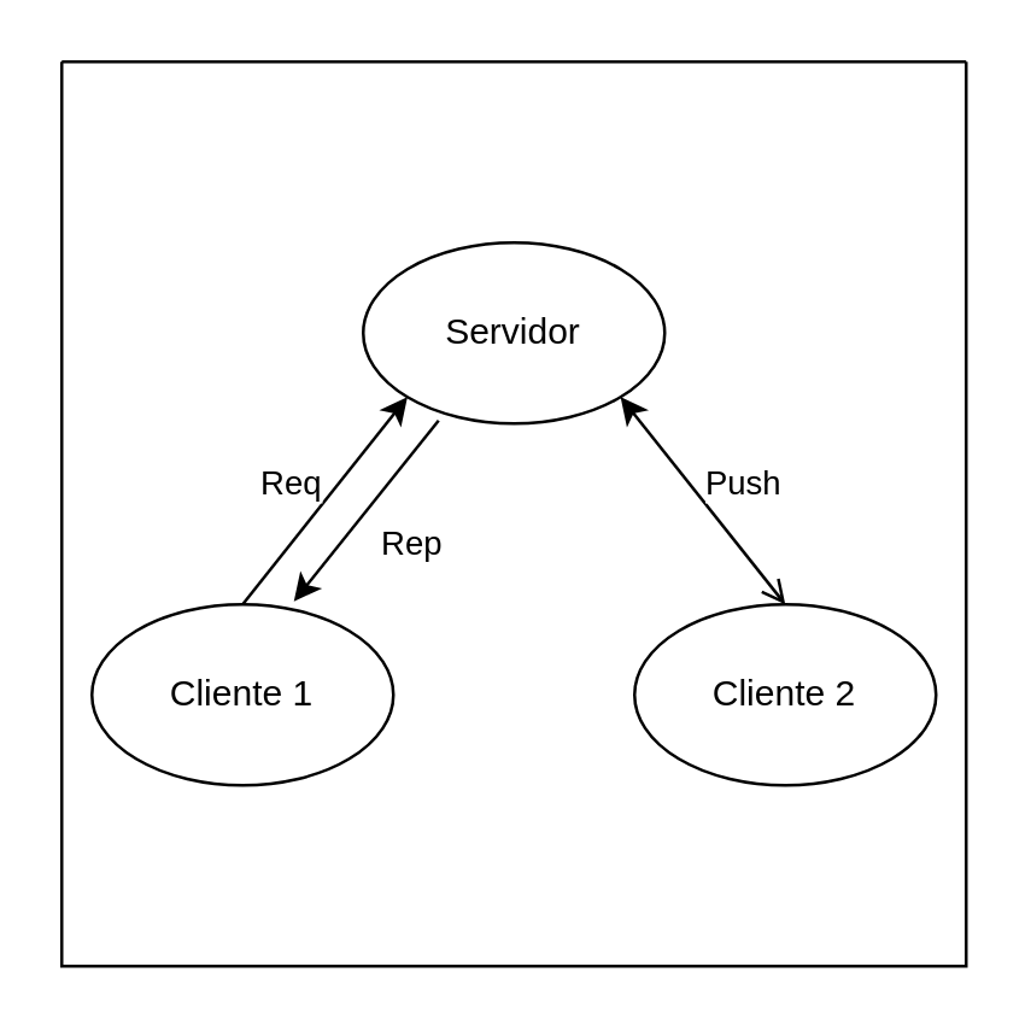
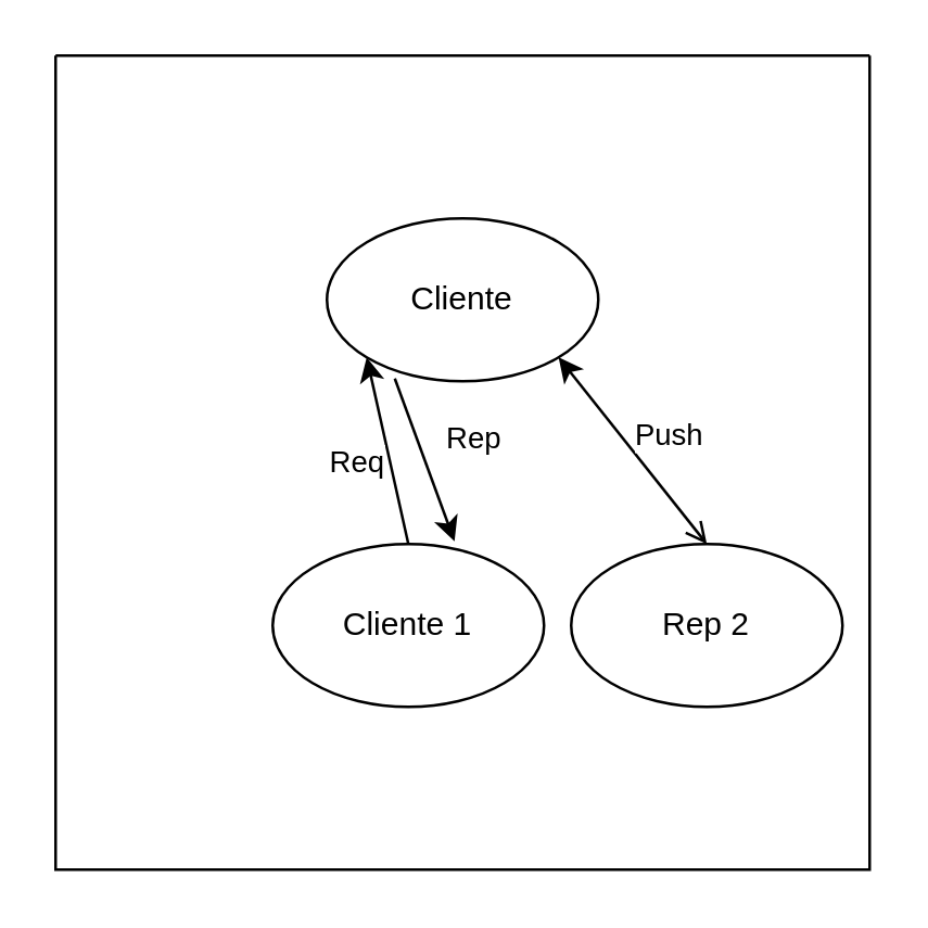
- <mxCell id="3" value="Servidor" style="ellipse;whiteSpace=wrap;html=1;" vertex="1" parent="2"><mxGeometry x="100" y="60" width="100" height="60" as="geometry" /></mxCell>
+ <mxCell id="3" value="Cliente" style="ellipse;whiteSpace=wrap;html=1;" vertex="1" parent="2"><mxGeometry x="100" y="60" width="100" height="60" as="geometry" /></mxCell>
- <mxCell id="4" value="Cliente 1" style="ellipse;whiteSpace=wrap;html=1;" vertex="1" parent="2"><mxGeometry x="10" y="180" width="100" height="60" as="geometry" /></mxCell>
+ <mxCell id="4" value="Cliente 1" style="ellipse;whiteSpace=wrap;html=1;" vertex="1" parent="2"><mxGeometry x="80" y="180" width="100" height="60" as="geometry" /></mxCell>
- <mxCell id="5" value="Cliente 2" style="ellipse;whiteSpace=wrap;html=1;" vertex="1" parent="2"><mxGeometry x="190" y="180" width="100" height="60" as="geometry" /></mxCell>
+ <mxCell id="5" value="Rep 2" style="ellipse;whiteSpace=wrap;html=1;" vertex="1" parent="2"><mxGeometry x="190" y="180" width="100" height="60" as="geometry" /></mxCell>
